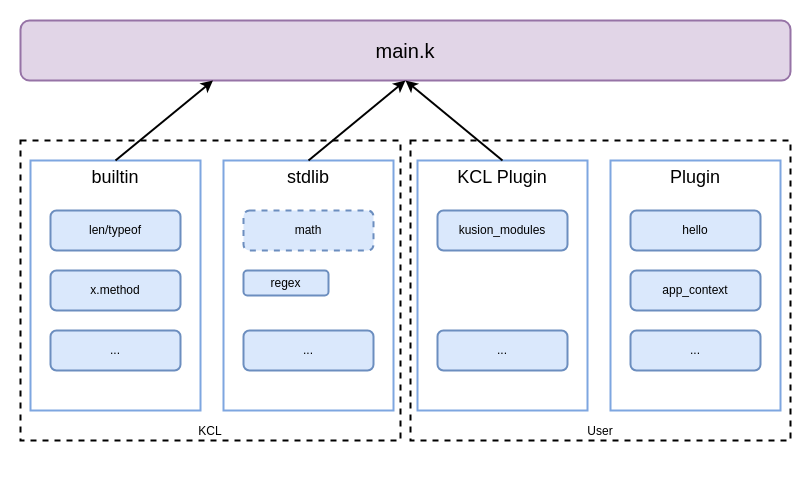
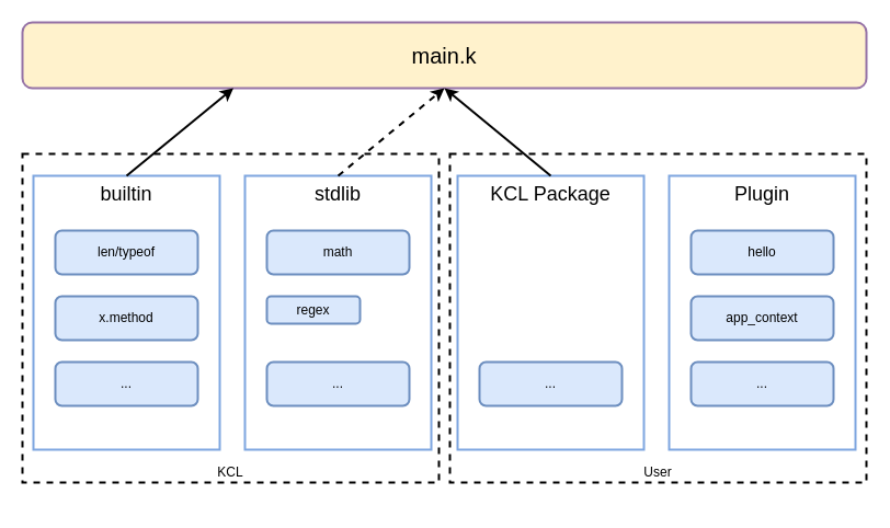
- <mxCell id="4" value="&lt;font style=&quot;font-size: 20px&quot;&gt;main.k&lt;/font&gt;" style="rounded=1;whiteSpace=wrap;html=1;strokeWidth=2;fillColor=#e1d5e7;strokeColor=#9673a6;" parent="1" vertex="1"><mxGeometry x="20" y="20" width="770" height="60" as="geometry" /></mxCell>
+ <mxCell id="4" value="&lt;font style=&quot;font-size: 20px&quot;&gt;main.k&lt;/font&gt;" style="rounded=1;whiteSpace=wrap;html=1;strokeWidth=2;fillColor=#fff2cc;strokeColor=#9673a6;" parent="1" vertex="1"><mxGeometry x="20" y="20" width="770" height="60" as="geometry" /></mxCell>
- <mxCell id="25" value="" style="endArrow=classic;html=1;strokeWidth=2;exitX=0.5;exitY=0;exitDx=0;exitDy=0;entryX=0.5;entryY=1;entryDx=0;entryDy=0;" edge="1" parent="1" source="11" target="4"><mxGeometry width="50" height="50" relative="1" as="geometry"><mxPoint x="260" y="-10" as="sourcePoint" /><mxPoint x="510" y="0" as="targetPoint" /></mxGeometry></mxCell>
+ <mxCell id="25" value="" style="endArrow=classic;html=1;strokeWidth=2;exitX=0.5;exitY=0;exitDx=0;exitDy=0;entryX=0.5;entryY=1;entryDx=0;entryDy=0;dashed=1;" edge="1" parent="1" source="11" target="4"><mxGeometry width="50" height="50" relative="1" as="geometry"><mxPoint x="260" y="-10" as="sourcePoint" /><mxPoint x="510" y="0" as="targetPoint" /></mxGeometry></mxCell>
- <mxCell id="16" value="&lt;font style=&quot;font-size: 18px&quot;&gt;KCL Plugin&lt;/font&gt;" style="rounded=0;whiteSpace=wrap;html=1;strokeWidth=2;strokeColor=#7EA6E0;verticalAlign=top;" vertex="1" parent="15"><mxGeometry width="170" height="250" as="geometry" /></mxCell>
+ <mxCell id="16" value="&lt;font style=&quot;font-size: 18px&quot;&gt;KCL Package&lt;/font&gt;" style="rounded=0;whiteSpace=wrap;html=1;strokeWidth=2;strokeColor=#7EA6E0;verticalAlign=top;" vertex="1" parent="15"><mxGeometry width="170" height="250" as="geometry" /></mxCell>
- <mxCell id="12" value="math" style="rounded=1;whiteSpace=wrap;html=1;strokeWidth=2;fillColor=#dae8fc;strokeColor=#6c8ebf;dashed=1;" vertex="1" parent="10"><mxGeometry x="20" y="50" width="130" height="40" as="geometry" /></mxCell>
+ <mxCell id="12" value="math" style="rounded=1;whiteSpace=wrap;html=1;strokeWidth=2;fillColor=#dae8fc;strokeColor=#6c8ebf;" vertex="1" parent="10"><mxGeometry x="20" y="50" width="130" height="40" as="geometry" /></mxCell>
- <mxCell id="17" value="kusion_modules" style="rounded=1;whiteSpace=wrap;html=1;strokeWidth=2;fillColor=#dae8fc;strokeColor=#6c8ebf;" vertex="1" parent="15"><mxGeometry x="20" y="50" width="130" height="40" as="geometry" /></mxCell>
